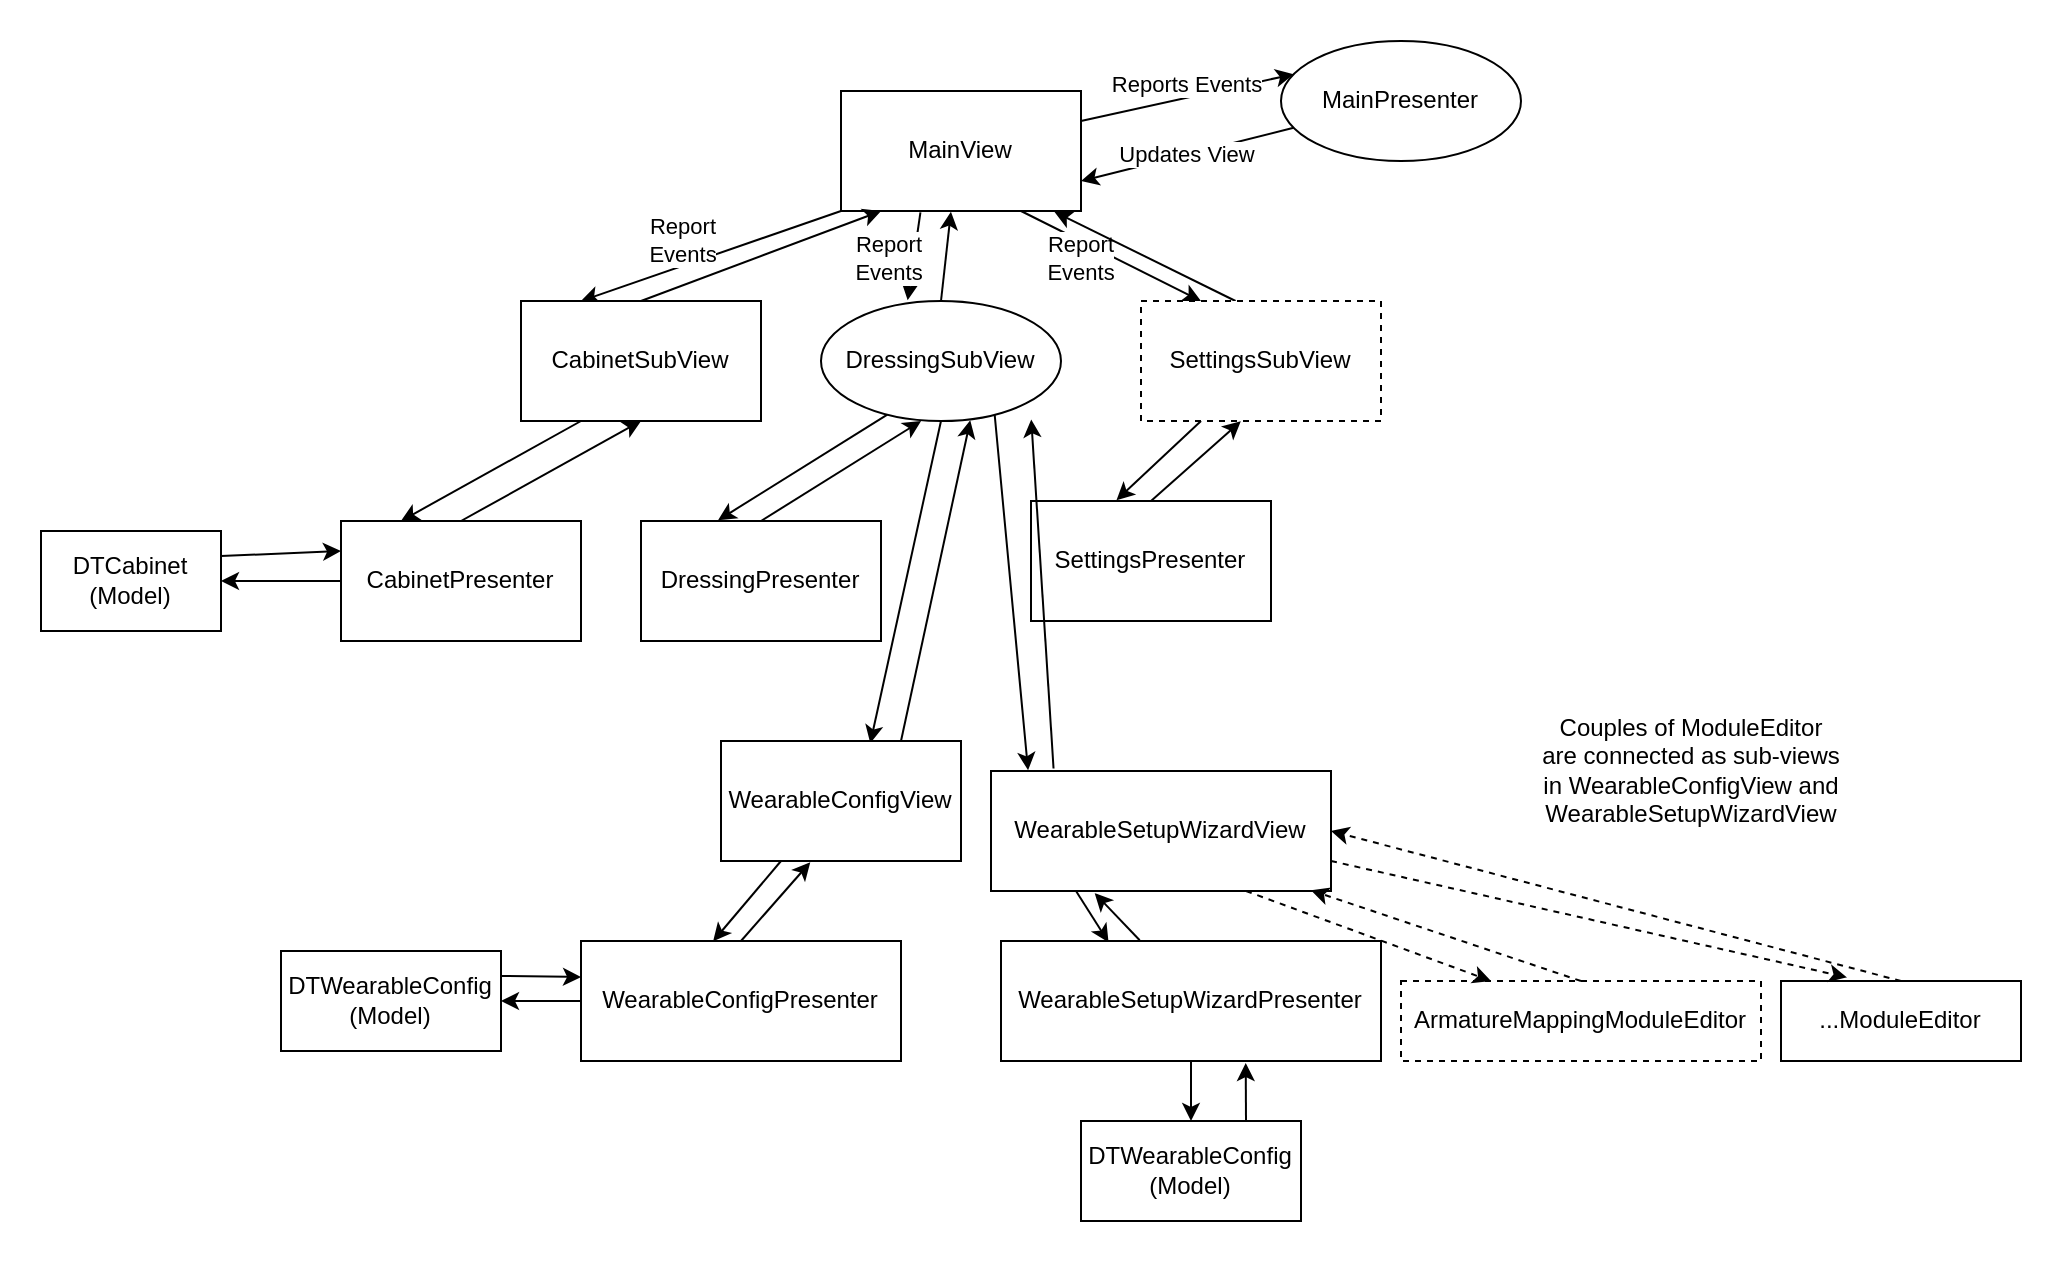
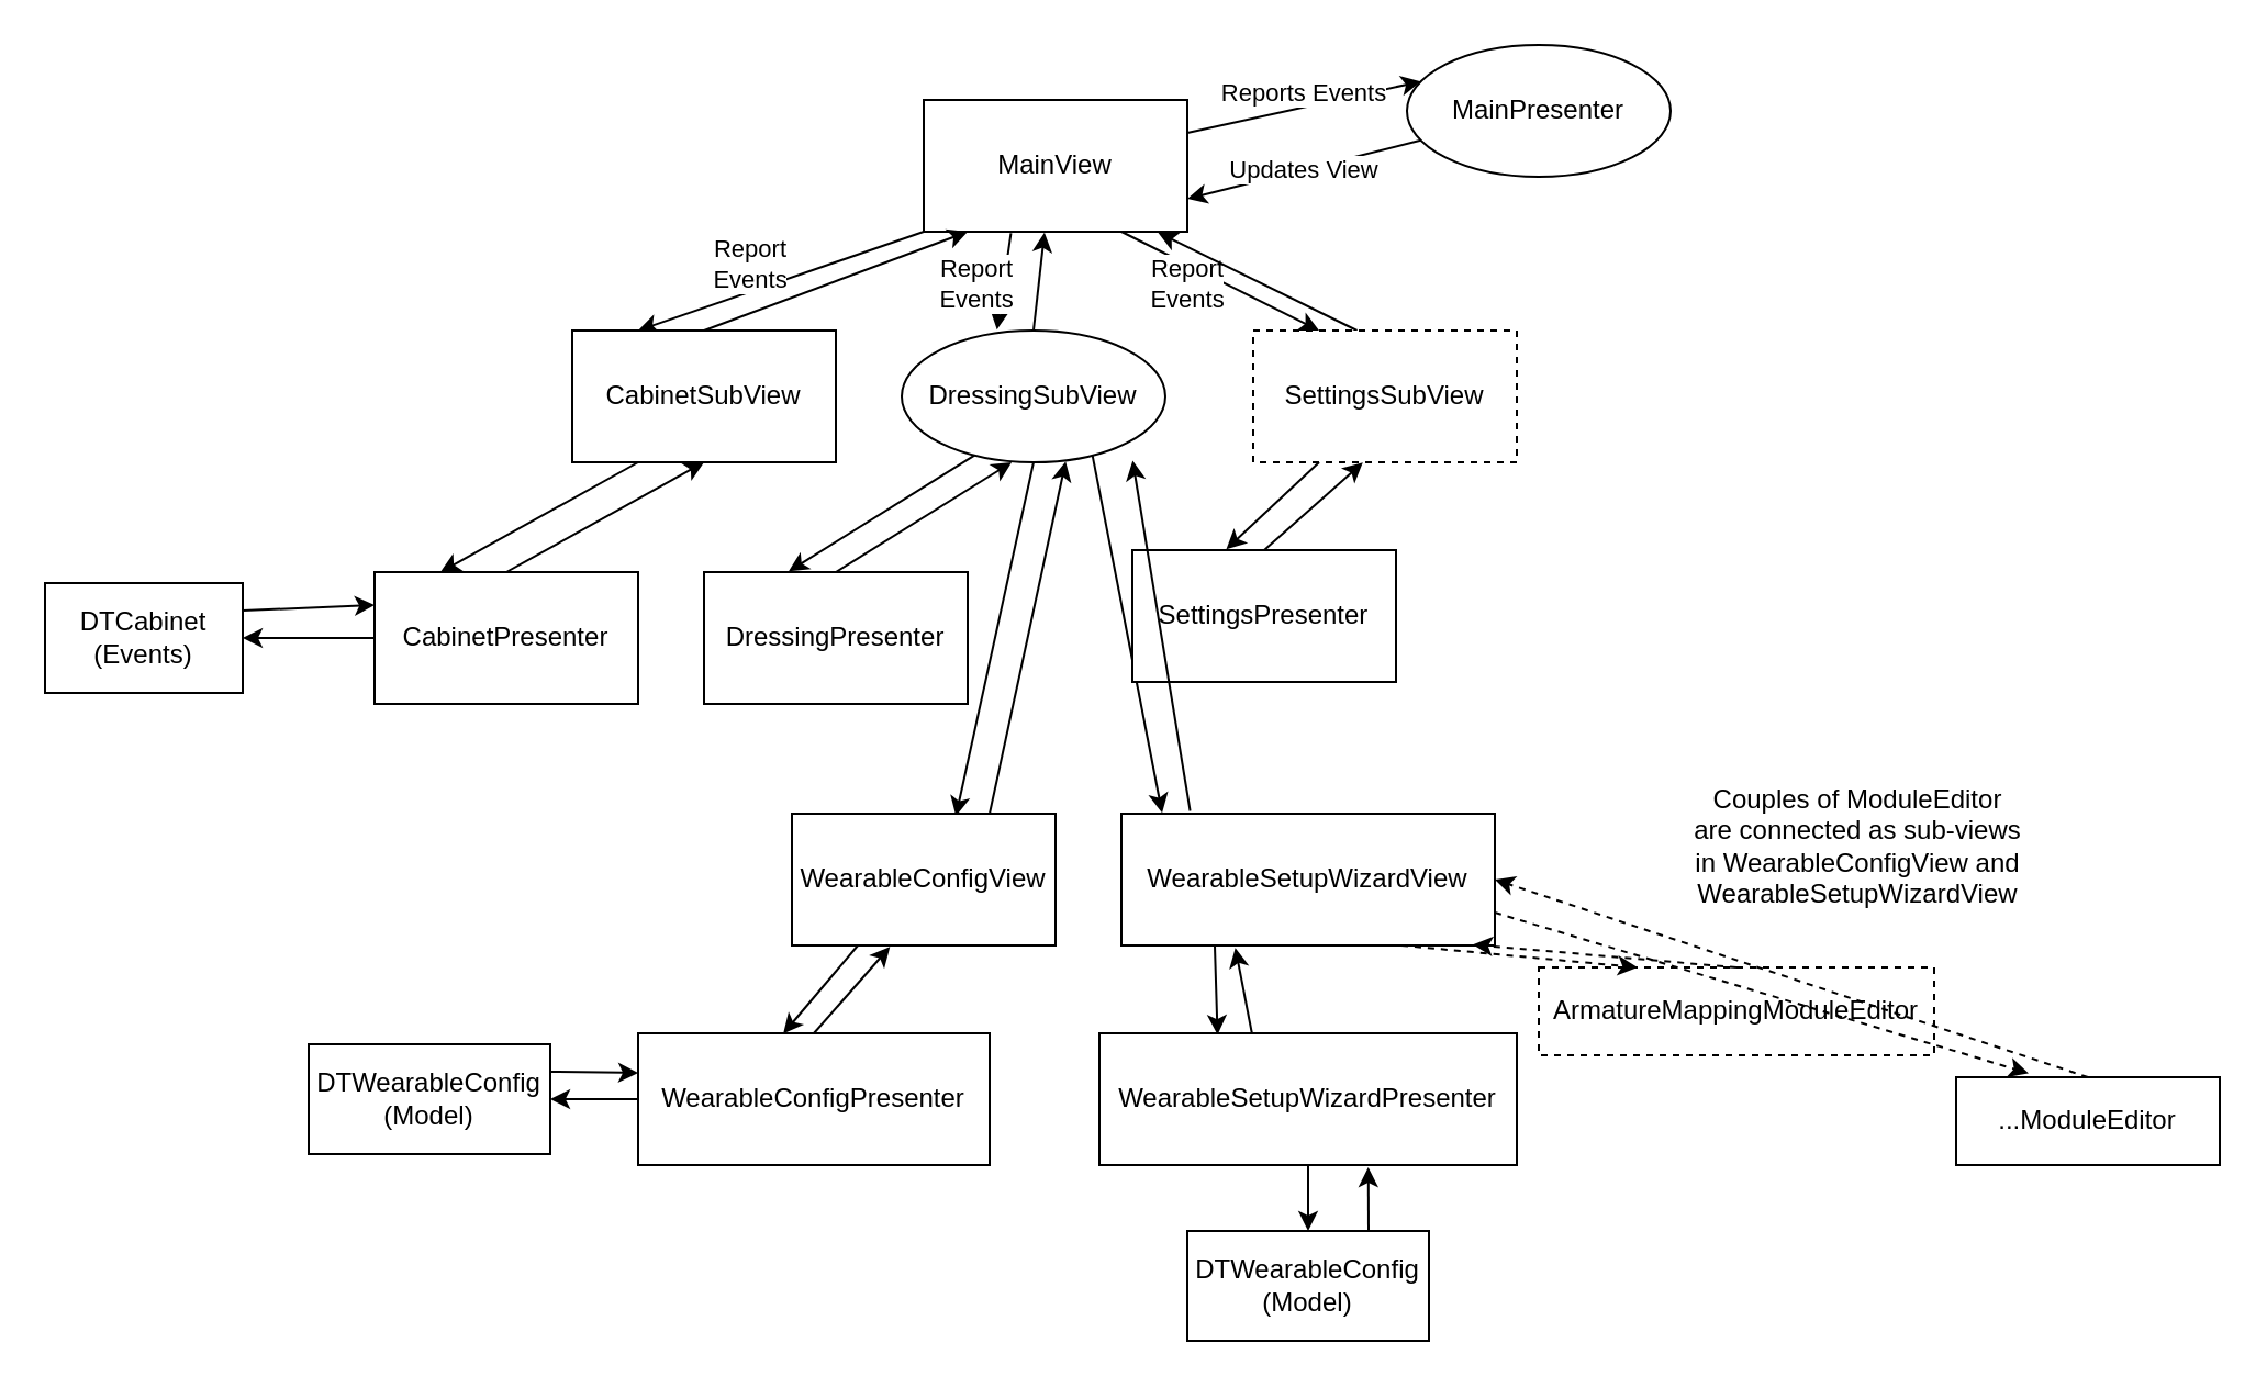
- <mxCell id="49" value="DTCabinet&lt;br&gt;(Model)" style="rounded=0;whiteSpace=wrap;html=1;" vertex="1" parent="1"><mxGeometry x="20" y="265" width="90" height="50" as="geometry" /></mxCell>
+ <mxCell id="49" value="DTCabinet&lt;br&gt;(Events)" style="rounded=0;whiteSpace=wrap;html=1;" vertex="1" parent="1"><mxGeometry x="20" y="265" width="90" height="50" as="geometry" /></mxCell>
- <mxCell id="36" value="WearableSetupWizardView" style="rounded=0;whiteSpace=wrap;html=1;" vertex="1" parent="1"><mxGeometry x="495" y="385" width="170" height="60" as="geometry" /></mxCell>
+ <mxCell id="36" value="WearableSetupWizardView" style="rounded=0;whiteSpace=wrap;html=1;" vertex="1" parent="1"><mxGeometry x="510" y="370" width="170" height="60" as="geometry" /></mxCell>
- <mxCell id="44" value="ArmatureMappingModuleEditor" style="rounded=0;whiteSpace=wrap;html=1;fillColor=none;gradientColor=none;dashed=1;" vertex="1" parent="1"><mxGeometry x="700" y="490" width="180" height="40" as="geometry" /></mxCell>
+ <mxCell id="44" value="ArmatureMappingModuleEditor" style="rounded=0;whiteSpace=wrap;html=1;fillColor=none;gradientColor=none;dashed=1;" vertex="1" parent="1"><mxGeometry x="700" y="440" width="180" height="40" as="geometry" /></mxCell>
